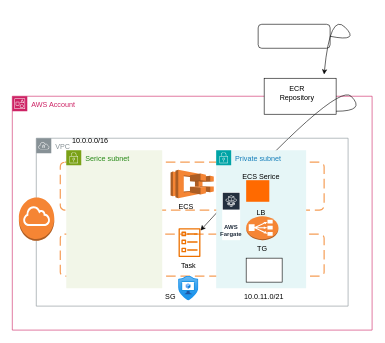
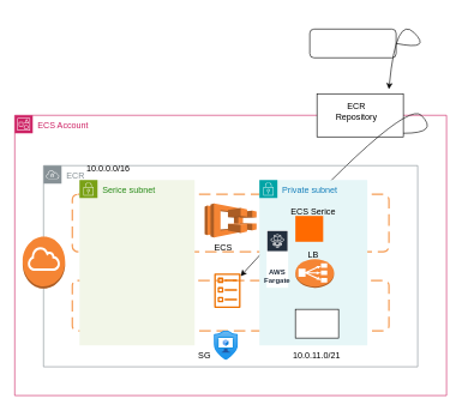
- <mxCell id="2" value="AWS Account" style="points=[[0,0],[0.25,0],[0.5,0],[0.75,0],[1,0],[1,0.25],[1,0.5],[1,0.75],[1,1],[0.75,1],[0.5,1],[0.25,1],[0,1],[0,0.75],[0,0.5],[0,0.25]];outlineConnect=0;gradientColor=none;html=1;whiteSpace=wrap;fontSize=12;fontStyle=0;container=1;pointerEvents=0;collapsible=0;recursiveResize=0;shape=mxgraph.aws4.group;grIcon=mxgraph.aws4.group_account;strokeColor=#CD2264;fillColor=none;verticalAlign=top;align=left;spacingLeft=30;fontColor=#CD2264;dashed=0;" vertex="1" parent="1"><mxGeometry x="20" y="160" width="600" height="390" as="geometry" /></mxCell>
+ <mxCell id="2" value="ECS Account" style="points=[[0,0],[0.25,0],[0.5,0],[0.75,0],[1,0],[1,0.25],[1,0.5],[1,0.75],[1,1],[0.75,1],[0.5,1],[0.25,1],[0,1],[0,0.75],[0,0.5],[0,0.25]];outlineConnect=0;gradientColor=none;html=1;whiteSpace=wrap;fontSize=12;fontStyle=0;container=1;pointerEvents=0;collapsible=0;recursiveResize=0;shape=mxgraph.aws4.group;grIcon=mxgraph.aws4.group_account;strokeColor=#CD2264;fillColor=none;verticalAlign=top;align=left;spacingLeft=30;fontColor=#CD2264;dashed=0;" vertex="1" parent="1"><mxGeometry x="20" y="160" width="600" height="390" as="geometry" /></mxCell>
- <mxCell id="6" value="VPC" style="sketch=0;outlineConnect=0;gradientColor=none;html=1;whiteSpace=wrap;fontSize=12;fontStyle=0;shape=mxgraph.aws4.group;grIcon=mxgraph.aws4.group_vpc;strokeColor=#879196;fillColor=none;verticalAlign=top;align=left;spacingLeft=30;fontColor=#879196;dashed=0;" vertex="1" parent="1"><mxGeometry x="60" y="230" width="520" height="280" as="geometry" /></mxCell>
+ <mxCell id="6" value="ECR" style="sketch=0;outlineConnect=0;gradientColor=none;html=1;whiteSpace=wrap;fontSize=12;fontStyle=0;shape=mxgraph.aws4.group;grIcon=mxgraph.aws4.group_vpc;strokeColor=#879196;fillColor=none;verticalAlign=top;align=left;spacingLeft=30;fontColor=#879196;dashed=0;" vertex="1" parent="1"><mxGeometry x="60" y="230" width="520" height="280" as="geometry" /></mxCell>
- <mxCell id="15" value="TG" style="text;html=1;align=center;verticalAlign=middle;whiteSpace=wrap;rounded=0;" vertex="1" parent="10"><mxGeometry x="46.9" y="150" width="60" height="30" as="geometry" /></mxCell>
- <mxCell id="23" value="Task" style="text;html=1;align=center;verticalAlign=middle;whiteSpace=wrap;rounded=0;" vertex="1" parent="1"><mxGeometry x="284" y="428" width="60" height="30" as="geometry" /></mxCell>
